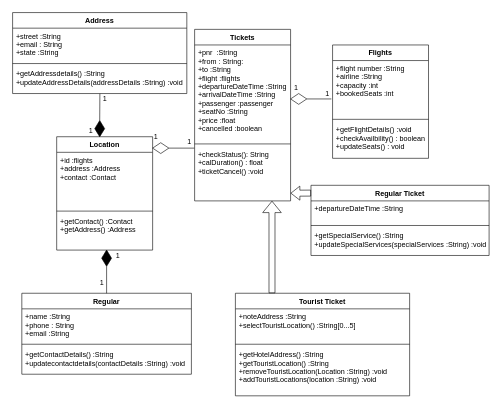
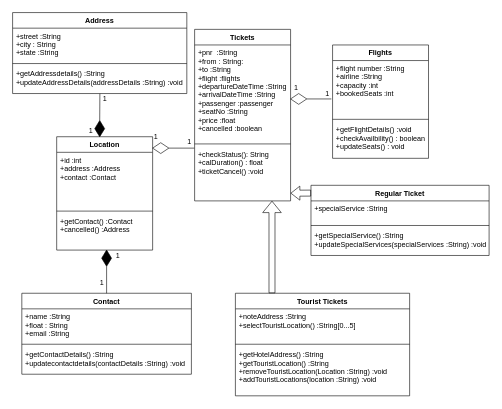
- <mxCell id="23" value="+street :String&#10;+email : String&#10;+state :String" style="text;strokeColor=none;fillColor=none;align=left;verticalAlign=top;spacingLeft=4;spacingRight=4;overflow=hidden;rotatable=0;points=[[0,0.5],[1,0.5]];portConstraint=eastwest;" parent="22" vertex="1"><mxGeometry y="26" width="290.5" height="55" as="geometry" /></mxCell>
+ <mxCell id="23" value="+street :String&#10;+city : String&#10;+state :String" style="text;strokeColor=none;fillColor=none;align=left;verticalAlign=top;spacingLeft=4;spacingRight=4;overflow=hidden;rotatable=0;points=[[0,0.5],[1,0.5]];portConstraint=eastwest;" parent="22" vertex="1"><mxGeometry y="26" width="290.5" height="55" as="geometry" /></mxCell>
- <mxCell id="3" value="+id :flights&#10;+address :Address&#10;+contact :Contact" style="text;strokeColor=none;fillColor=none;align=left;verticalAlign=top;spacingLeft=4;spacingRight=4;overflow=hidden;rotatable=0;points=[[0,0.5],[1,0.5]];portConstraint=eastwest;" parent="2" vertex="1"><mxGeometry y="26" width="160" height="94" as="geometry" /></mxCell>
+ <mxCell id="3" value="+id :int&#10;+address :Address&#10;+contact :Contact" style="text;strokeColor=none;fillColor=none;align=left;verticalAlign=top;spacingLeft=4;spacingRight=4;overflow=hidden;rotatable=0;points=[[0,0.5],[1,0.5]];portConstraint=eastwest;" parent="2" vertex="1"><mxGeometry y="26" width="160" height="94" as="geometry" /></mxCell>
- <mxCell id="39" value="+departureDateTime :String" style="text;strokeColor=none;fillColor=none;align=left;verticalAlign=top;spacingLeft=4;spacingRight=4;overflow=hidden;rotatable=0;points=[[0,0.5],[1,0.5]];portConstraint=eastwest;" parent="38" vertex="1"><mxGeometry y="26" width="297" height="37" as="geometry" /></mxCell>
+ <mxCell id="39" value="+specialService :String" style="text;strokeColor=none;fillColor=none;align=left;verticalAlign=top;spacingLeft=4;spacingRight=4;overflow=hidden;rotatable=0;points=[[0,0.5],[1,0.5]];portConstraint=eastwest;" parent="38" vertex="1"><mxGeometry y="26" width="297" height="37" as="geometry" /></mxCell>
- <mxCell id="5" value="+getContact() :Contact&#10;+getAddress() :Address&#10;&#10;&#10;" style="text;strokeColor=none;fillColor=none;align=left;verticalAlign=top;spacingLeft=4;spacingRight=4;overflow=hidden;rotatable=0;points=[[0,0.5],[1,0.5]];portConstraint=eastwest;" parent="2" vertex="1"><mxGeometry y="128" width="160" height="61" as="geometry" /></mxCell>
+ <mxCell id="5" value="+getContact() :Contact&#10;+cancelled() :Address&#10;&#10;&#10;" style="text;strokeColor=none;fillColor=none;align=left;verticalAlign=top;spacingLeft=4;spacingRight=4;overflow=hidden;rotatable=0;points=[[0,0.5],[1,0.5]];portConstraint=eastwest;" parent="2" vertex="1"><mxGeometry y="128" width="160" height="61" as="geometry" /></mxCell>
- <mxCell id="30" value="Regular" style="swimlane;fontStyle=1;align=center;verticalAlign=top;childLayout=stackLayout;horizontal=1;startSize=26;horizontalStack=0;resizeParent=1;resizeParentMax=0;resizeLast=0;collapsible=1;marginBottom=0;fillColor=#FFFFFF;" parent="1" vertex="1"><mxGeometry x="35.88" y="488" width="282.75" height="135" as="geometry" /></mxCell>
+ <mxCell id="30" value="Contact" style="swimlane;fontStyle=1;align=center;verticalAlign=top;childLayout=stackLayout;horizontal=1;startSize=26;horizontalStack=0;resizeParent=1;resizeParentMax=0;resizeLast=0;collapsible=1;marginBottom=0;fillColor=#FFFFFF;" parent="1" vertex="1"><mxGeometry x="35.88" y="488" width="282.75" height="135" as="geometry" /></mxCell>
- <mxCell id="42" value="Tourist Ticket" style="swimlane;fontStyle=1;align=center;verticalAlign=top;childLayout=stackLayout;horizontal=1;startSize=26;horizontalStack=0;resizeParent=1;resizeParentMax=0;resizeLast=0;collapsible=1;marginBottom=0;fillColor=#FFFFFF;" parent="1" vertex="1"><mxGeometry x="392" y="488" width="290.5" height="171" as="geometry" /></mxCell>
+ <mxCell id="42" value="Tourist Tickets" style="swimlane;fontStyle=1;align=center;verticalAlign=top;childLayout=stackLayout;horizontal=1;startSize=26;horizontalStack=0;resizeParent=1;resizeParentMax=0;resizeLast=0;collapsible=1;marginBottom=0;fillColor=#FFFFFF;" parent="1" vertex="1"><mxGeometry x="392" y="488" width="290.5" height="171" as="geometry" /></mxCell>
- <mxCell id="31" value="+name :String&#10;+phone : String&#10;+email :String" style="text;strokeColor=none;fillColor=none;align=left;verticalAlign=top;spacingLeft=4;spacingRight=4;overflow=hidden;rotatable=0;points=[[0,0.5],[1,0.5]];portConstraint=eastwest;" parent="30" vertex="1"><mxGeometry y="26" width="282.75" height="55" as="geometry" /></mxCell>
+ <mxCell id="31" value="+name :String&#10;+float : String&#10;+email :String" style="text;strokeColor=none;fillColor=none;align=left;verticalAlign=top;spacingLeft=4;spacingRight=4;overflow=hidden;rotatable=0;points=[[0,0.5],[1,0.5]];portConstraint=eastwest;" parent="30" vertex="1"><mxGeometry y="26" width="282.75" height="55" as="geometry" /></mxCell>
